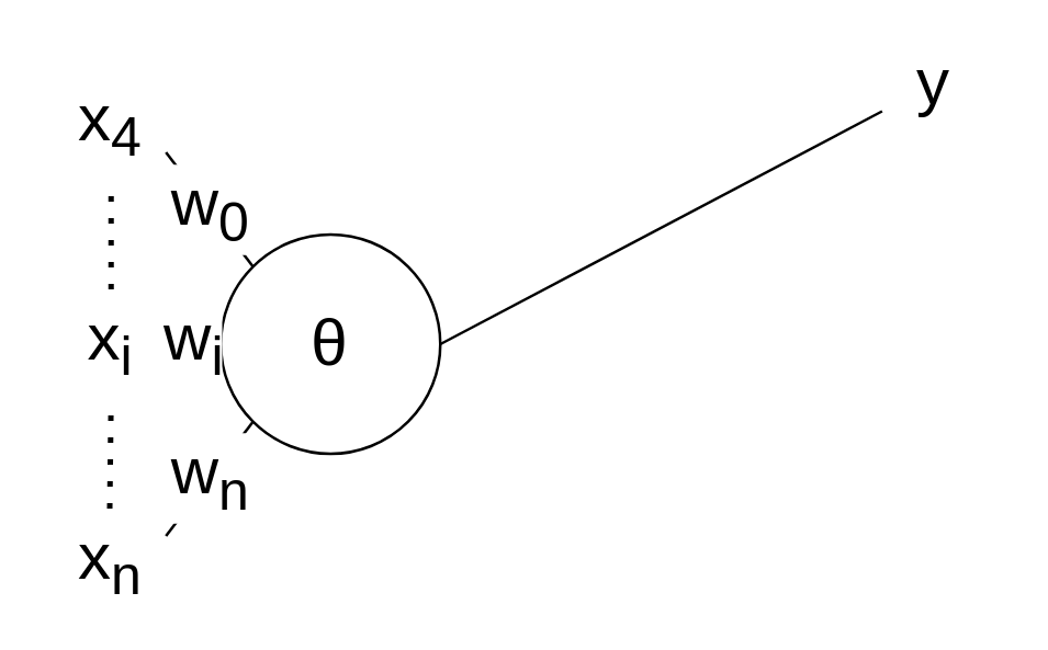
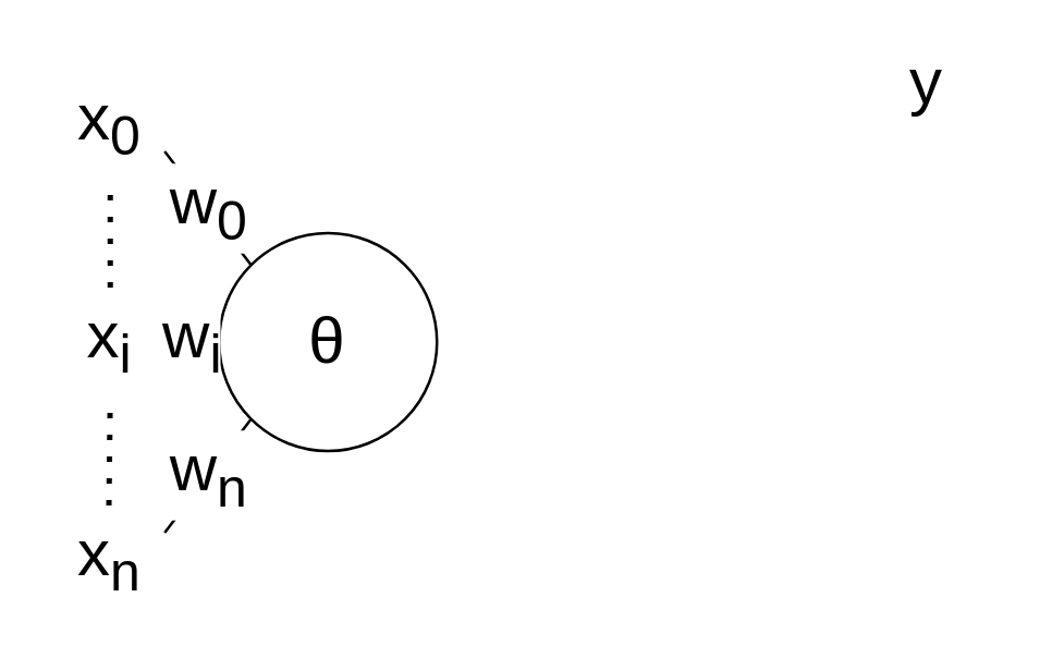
- <mxCell id="6" value="x&lt;sub&gt;4&lt;/sub&gt;" style="text;html=1;strokeColor=none;fillColor=none;align=center;verticalAlign=middle;whiteSpace=wrap;fontSize=24;" vertex="1" parent="1"><mxGeometry x="20" y="35" width="40" height="20" as="geometry" /></mxCell>
+ <mxCell id="6" value="x&lt;sub&gt;0&lt;/sub&gt;" style="text;html=1;strokeColor=none;fillColor=none;align=center;verticalAlign=middle;whiteSpace=wrap;fontSize=24;" vertex="1" parent="1"><mxGeometry x="20" y="35" width="40" height="20" as="geometry" /></mxCell>
- <mxCell id="11" value="" style="endArrow=none;html=1;exitX=1;exitY=0.5;exitDx=0;exitDy=0;fontSize=24;align=center;" edge="1" parent="1" source="3" target="12"><mxGeometry width="50" height="50" relative="1" as="geometry"><mxPoint x="190" y="85" as="sourcePoint" /><mxPoint x="320" y="125" as="targetPoint" /></mxGeometry></mxCell>
